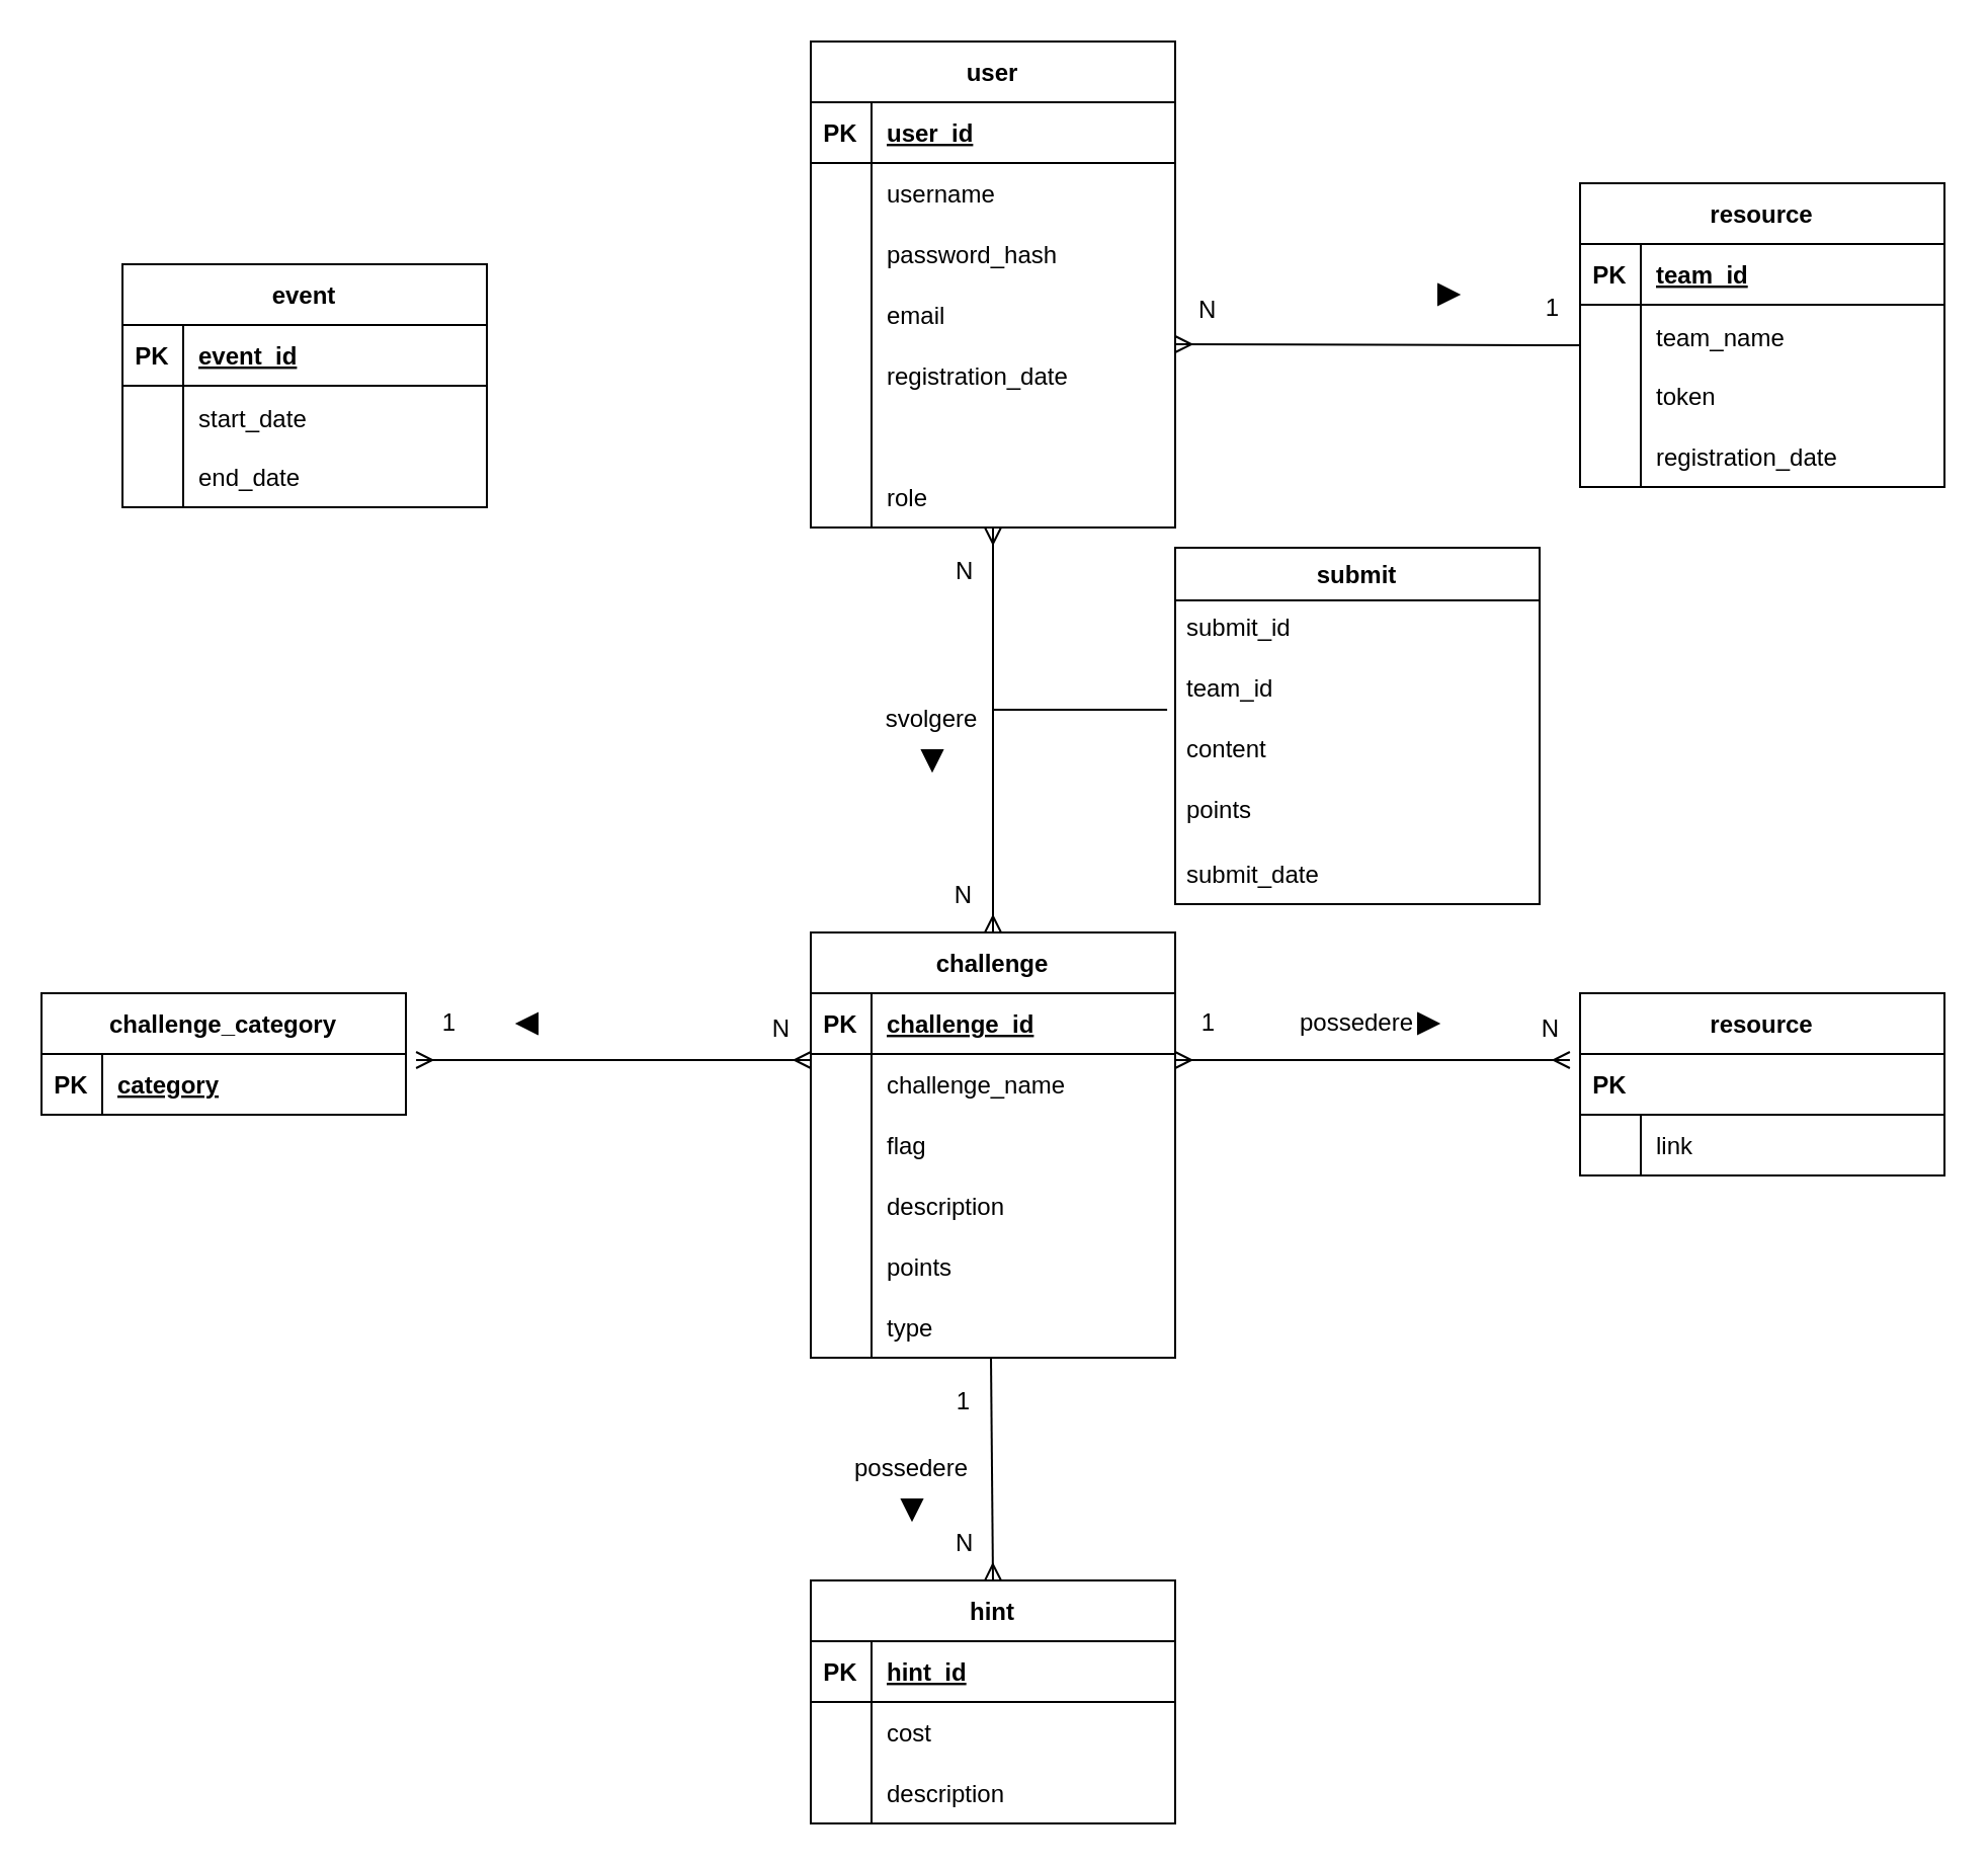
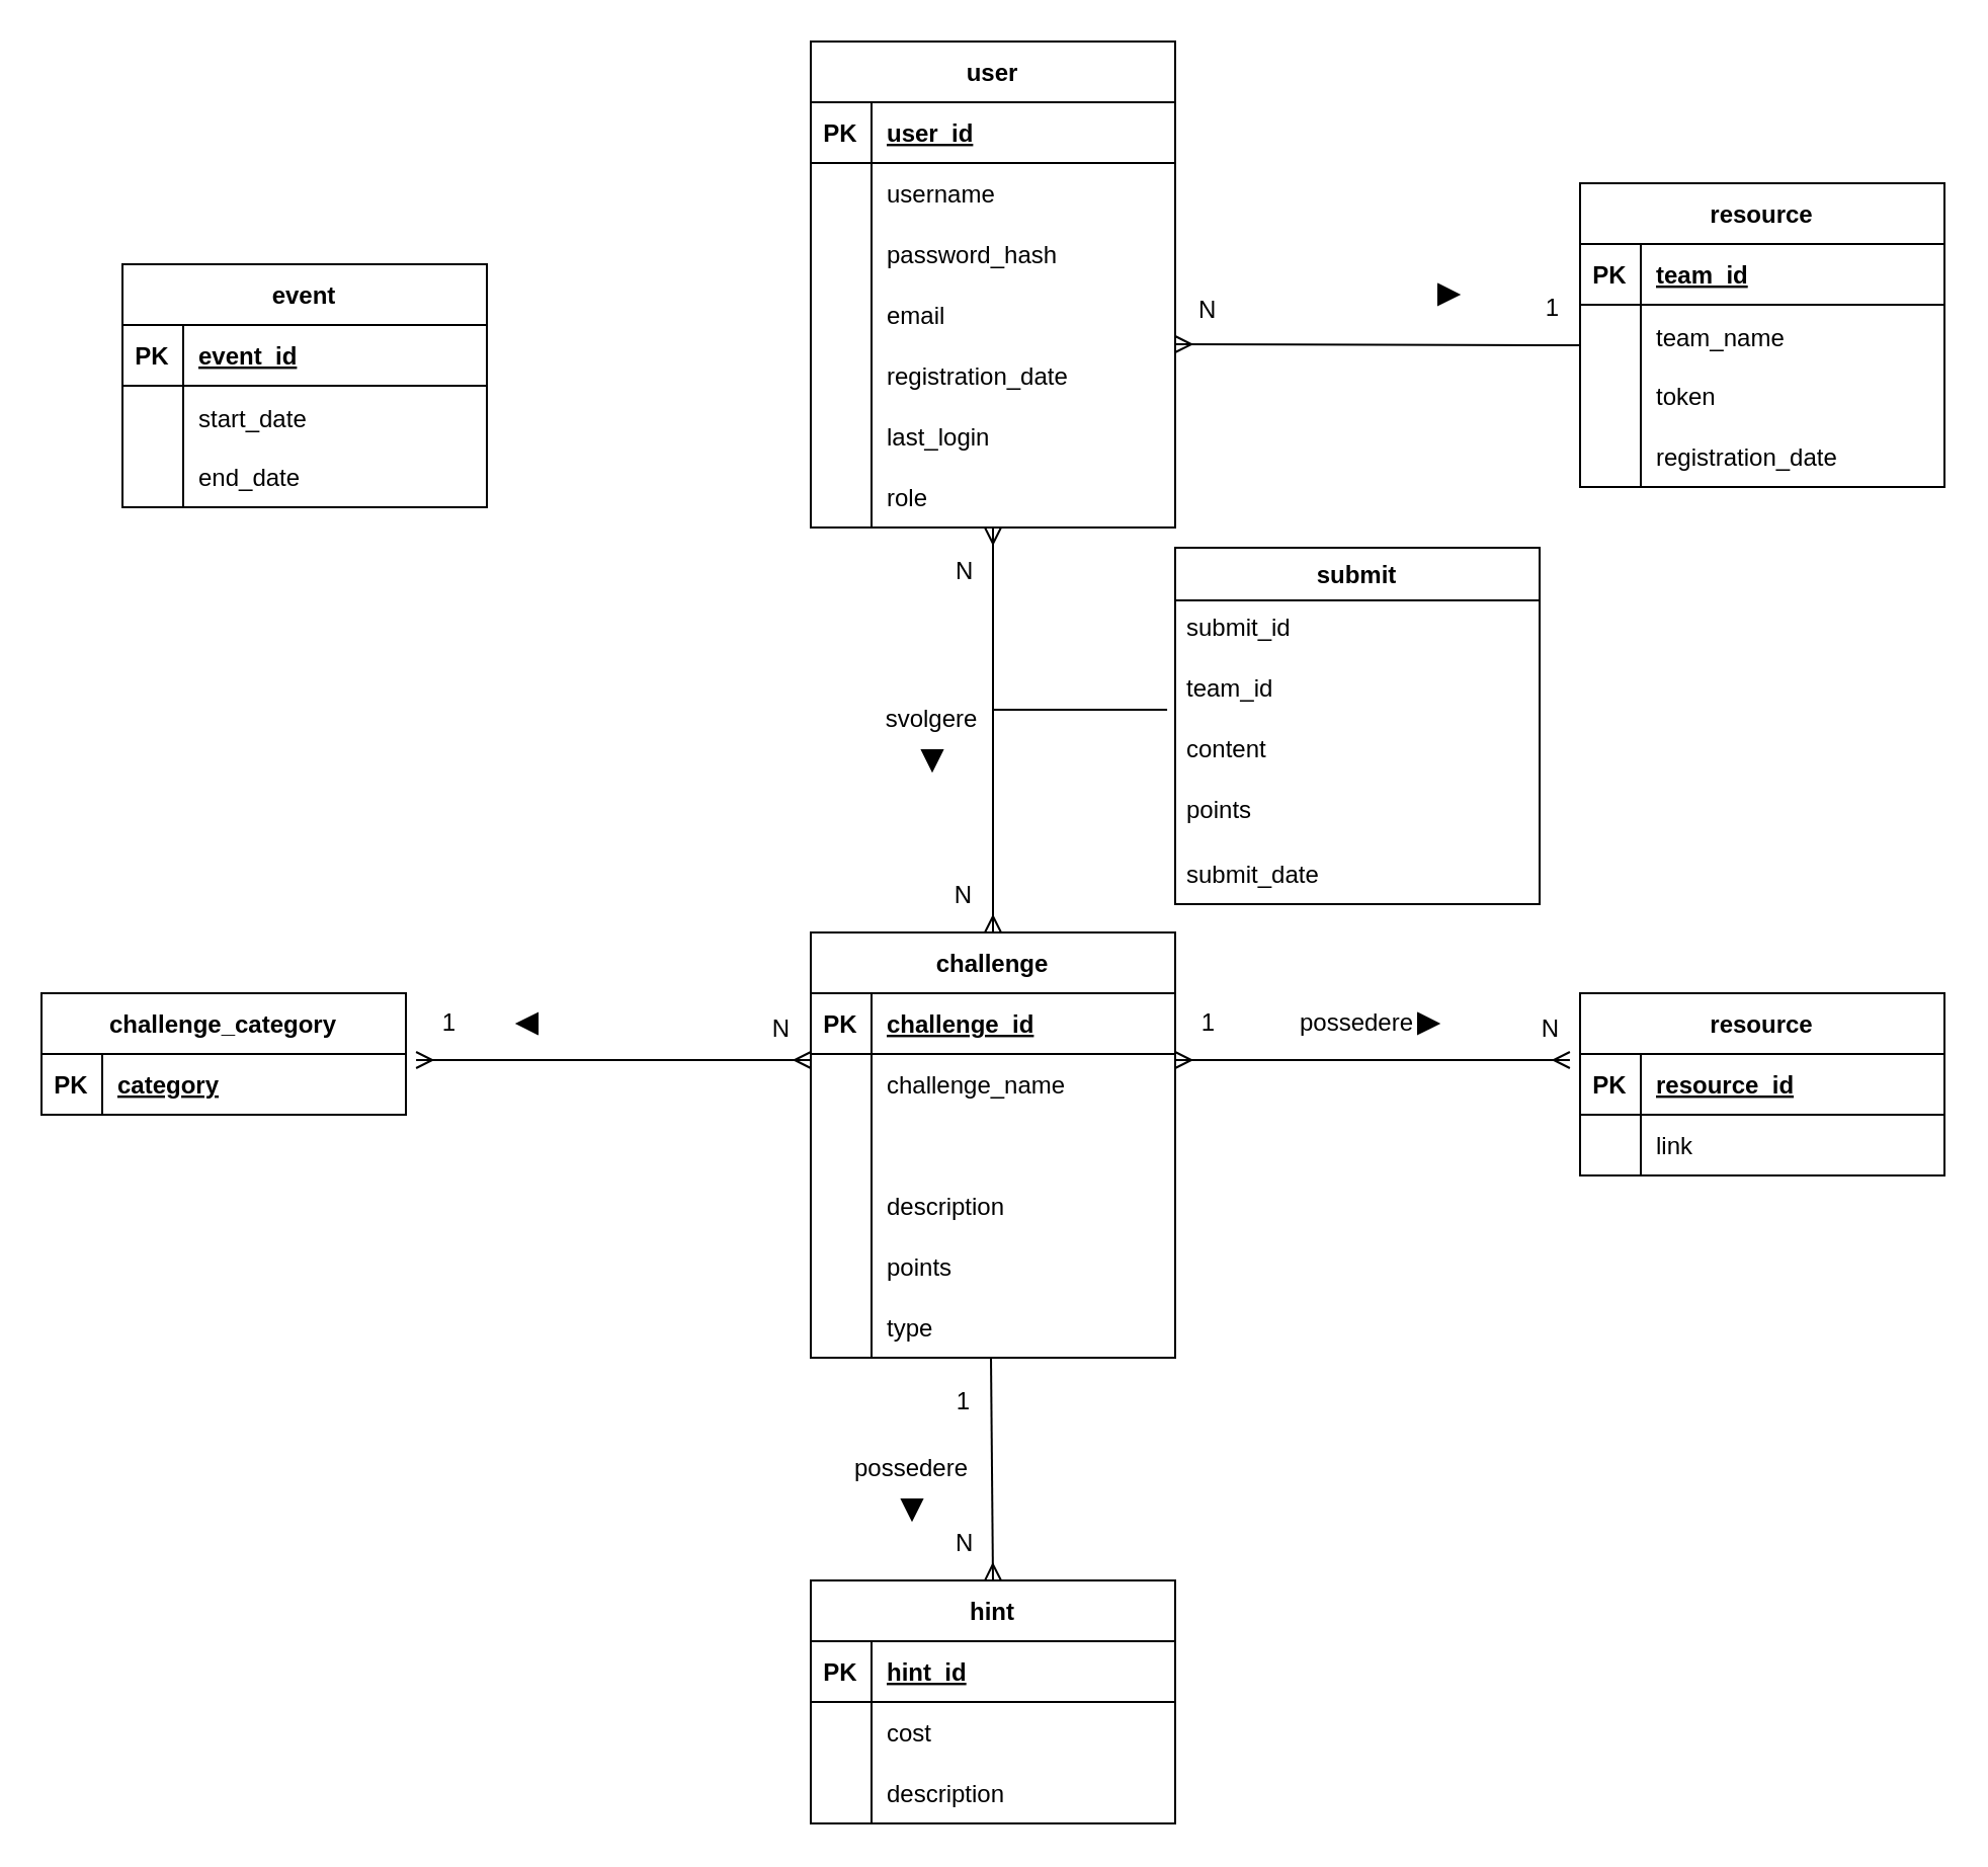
+ <mxCell id="35" value="last_login" style="shape=partialRectangle;overflow=hidden;connectable=0;fillColor=none;top=0;left=0;bottom=0;right=0;align=left;spacingLeft=6;" parent="33" vertex="1"><mxGeometry x="30" width="150" height="30" as="geometry"><mxRectangle width="220" height="30" as="alternateBounds" /></mxGeometry></mxCell>
+ <mxCell id="53" value="resource_id" style="shape=partialRectangle;overflow=hidden;connectable=0;fillColor=none;top=0;left=0;bottom=0;right=0;align=left;spacingLeft=6;fontStyle=5;" parent="51" vertex="1"><mxGeometry x="30" width="150" height="30" as="geometry"><mxRectangle width="150" height="30" as="alternateBounds" /></mxGeometry></mxCell>
- <mxCell id="106" value="flag" style="shape=partialRectangle;overflow=hidden;connectable=0;fillColor=none;top=0;left=0;bottom=0;right=0;align=left;spacingLeft=6;" parent="104" vertex="1"><mxGeometry x="30" width="150" height="30" as="geometry"><mxRectangle width="150" height="30" as="alternateBounds" /></mxGeometry></mxCell>
